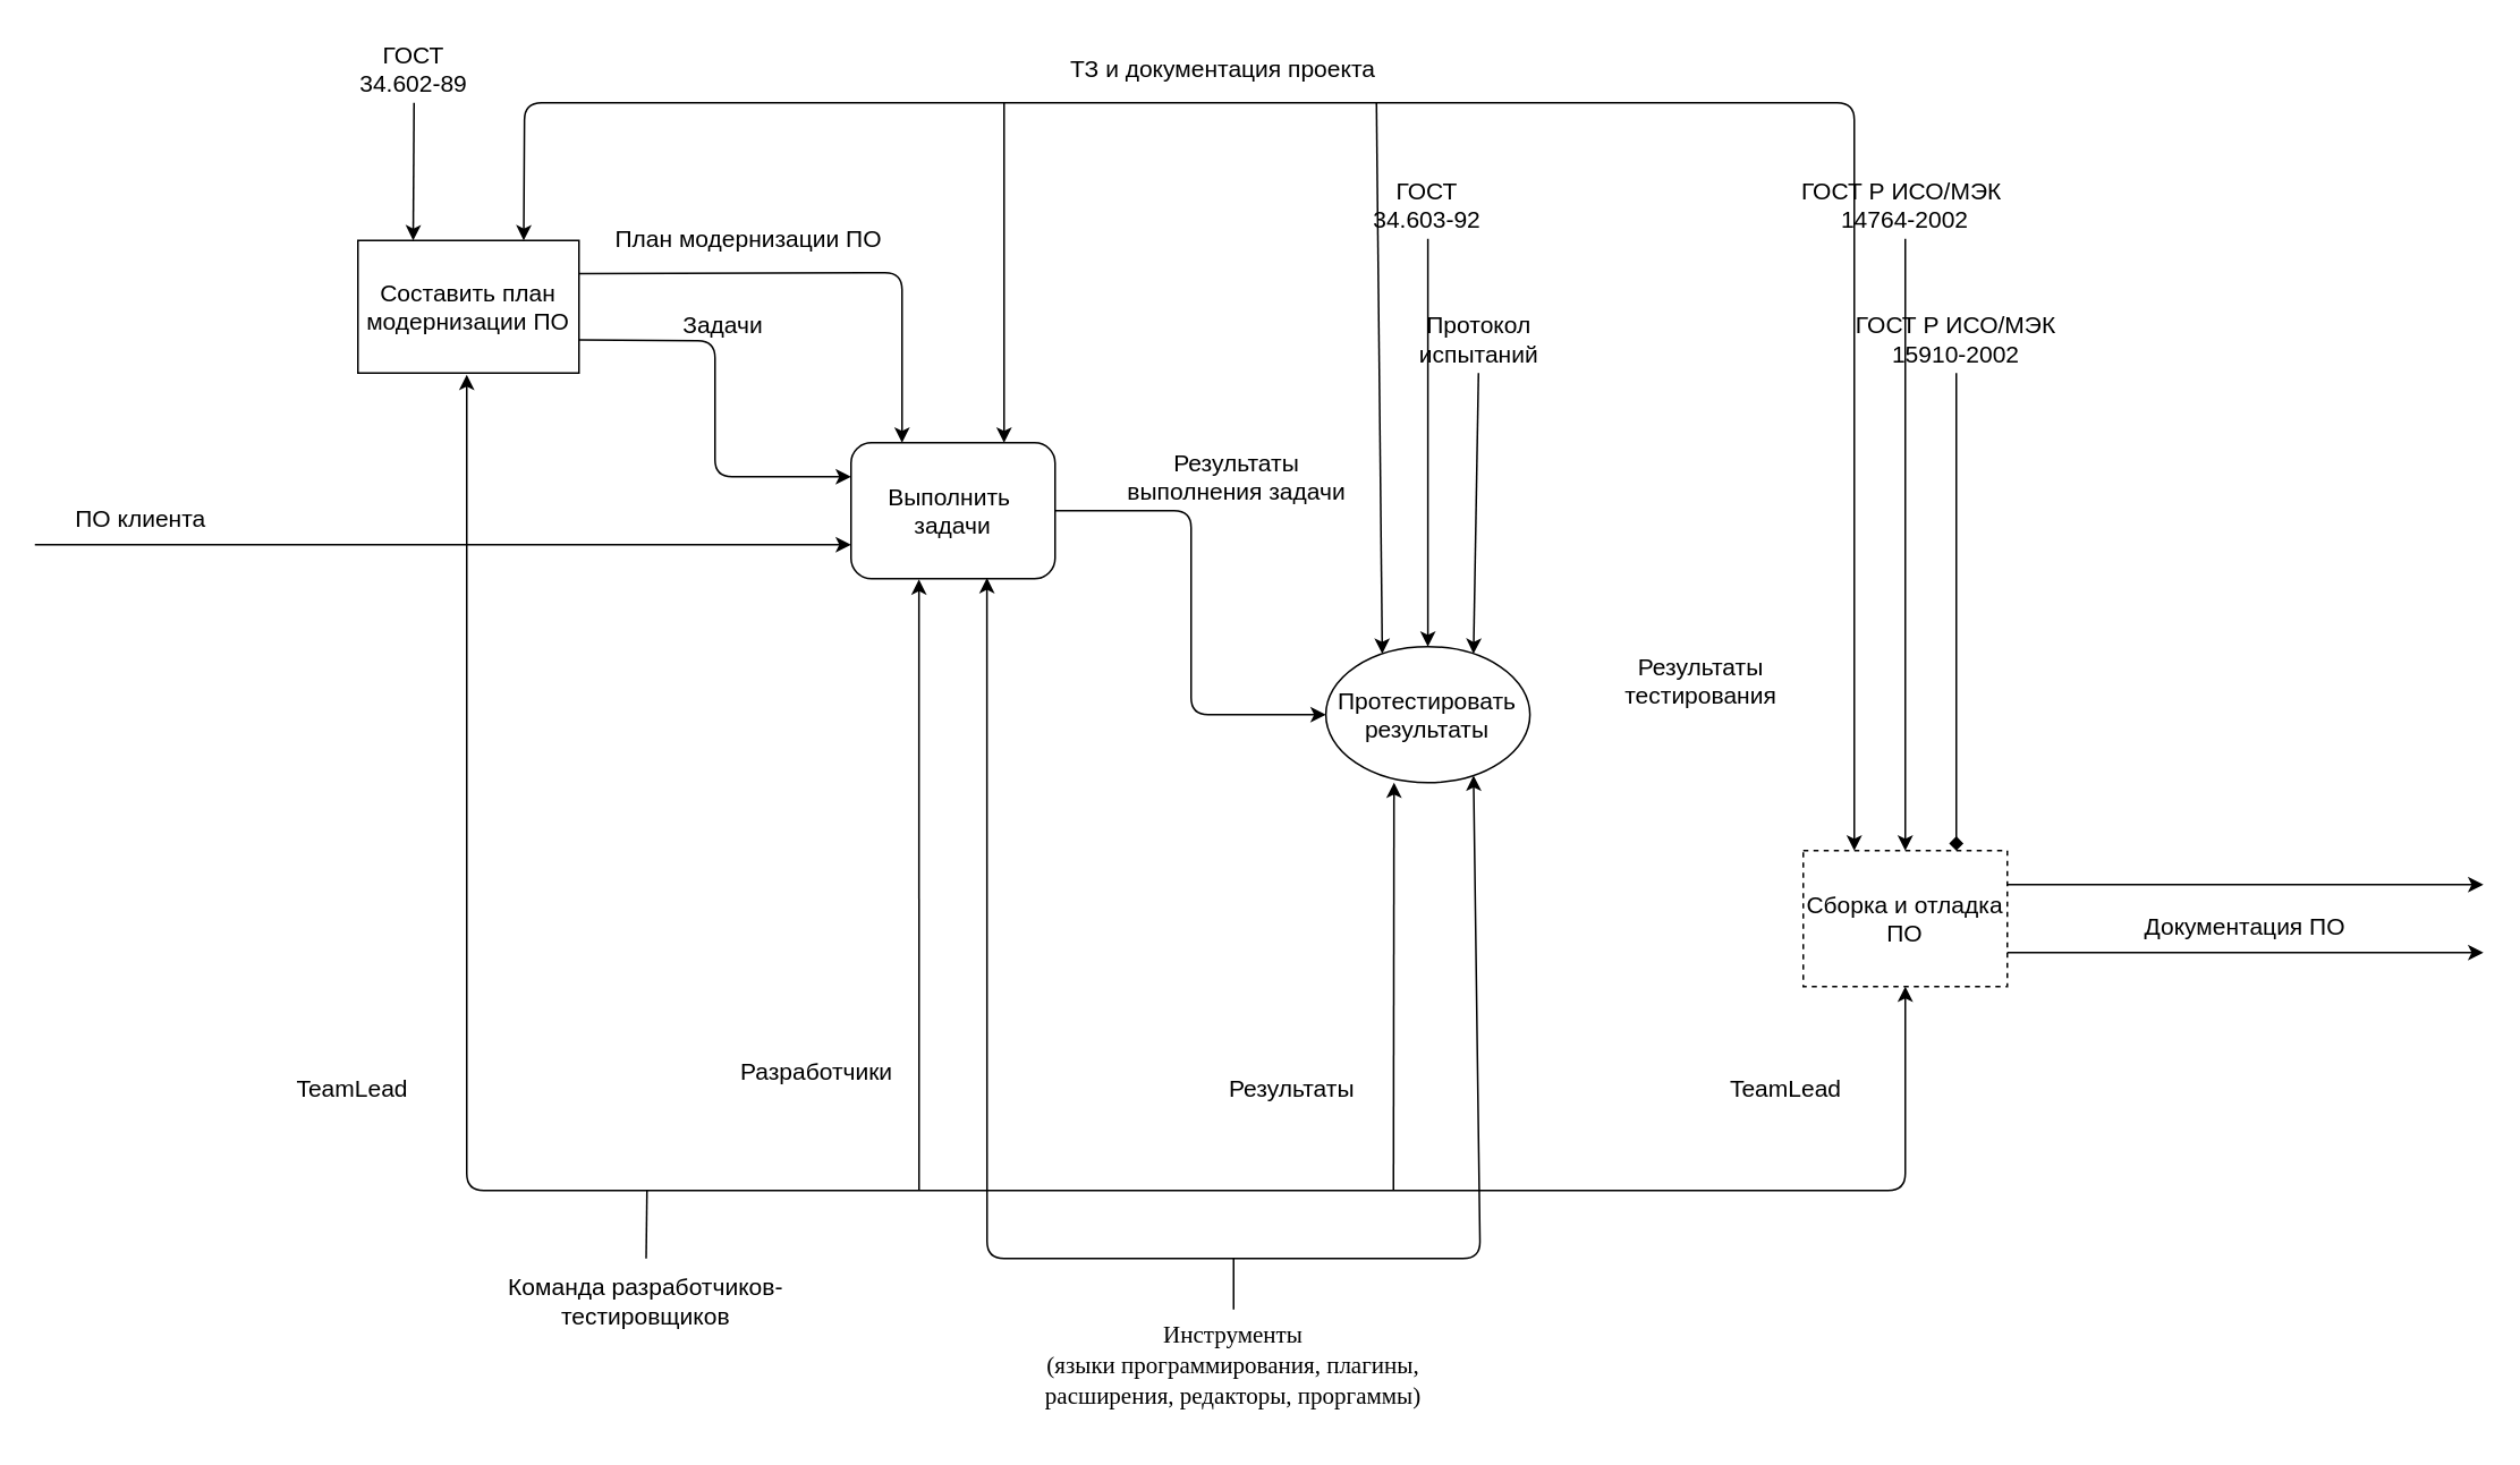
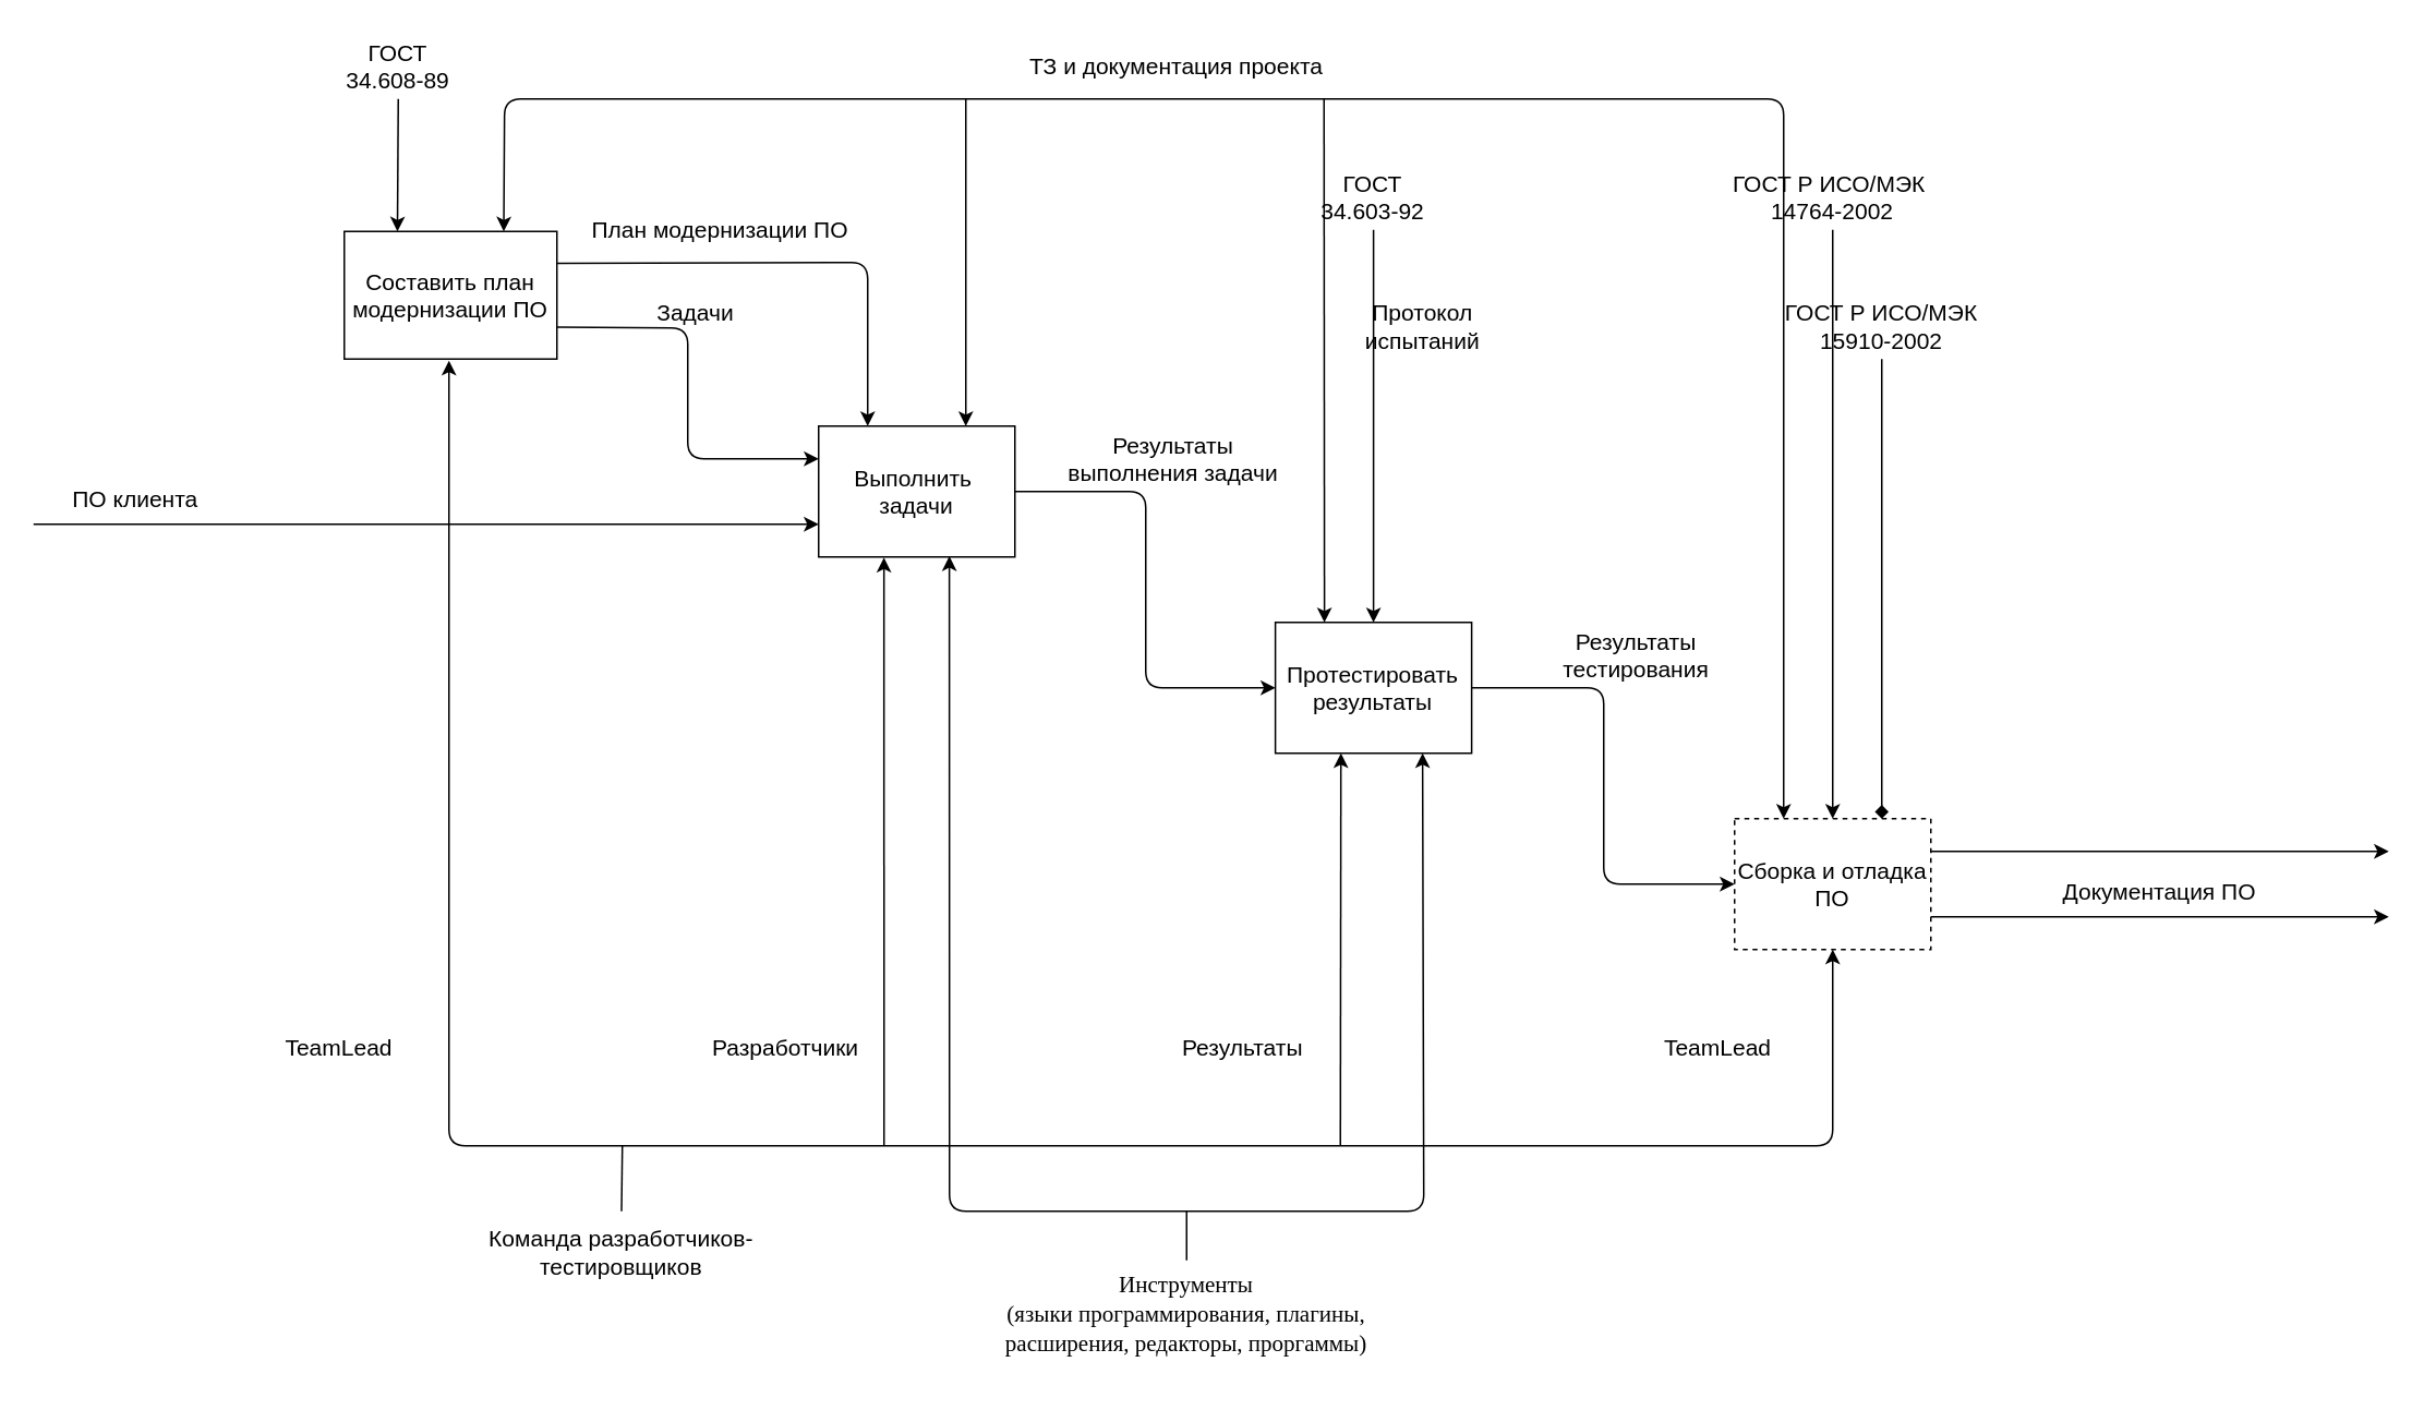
- <mxCell id="14" value="ГОСТ&lt;br/&gt;34.602-89 &lt;br/&gt;" style="text;html=1;strokeColor=none;fillColor=none;align=center;verticalAlign=middle;whiteSpace=wrap;rounded=0;fontSize=14;" vertex="1" parent="1"><mxGeometry x="183" y="20" width="120" height="40" as="geometry" /></mxCell>
+ <mxCell id="14" value="ГОСТ&lt;br/&gt;34.608-89 &lt;br/&gt;" style="text;html=1;strokeColor=none;fillColor=none;align=center;verticalAlign=middle;whiteSpace=wrap;rounded=0;fontSize=14;" vertex="1" parent="1"><mxGeometry x="183" y="20" width="120" height="40" as="geometry" /></mxCell>
- <mxCell id="11" value="Результаты выполнения задачи" style="text;html=1;strokeColor=none;fillColor=none;align=center;verticalAlign=middle;whiteSpace=wrap;rounded=0;fontSize=14;" vertex="1" parent="1"><mxGeometry x="650" y="260" width="153.5" height="40" as="geometry" /></mxCell>
+ <mxCell id="11" value="Результаты выполнения задачи" style="text;html=1;strokeColor=none;fillColor=none;align=center;verticalAlign=middle;whiteSpace=wrap;rounded=0;fontSize=14;" vertex="1" parent="1"><mxGeometry x="640" y="260" width="153.5" height="40" as="geometry" /></mxCell>
- <mxCell id="17" value="" style="endArrow=classic;html=1;rounded=0;fontSize=14;exitX=0.5;exitY=1;exitDx=0;exitDy=0;entryX=0.75;entryY=0;entryDx=0;entryDy=0;" edge="1" parent="1" source="18" target="31"><mxGeometry width="50" height="50" relative="1" as="geometry"><mxPoint x="950" y="60" as="sourcePoint" /><mxPoint x="880" y="340" as="targetPoint" /></mxGeometry></mxCell>
- <mxCell id="7" value="&lt;font style=&quot;font-size: 14px;&quot;&gt;Выполнить&amp;nbsp; задачи&lt;/font&gt;" style="whiteSpace=wrap;html=1;rounded=1;" vertex="1" parent="1"><mxGeometry x="500" y="260" width="120" height="80" as="geometry" /></mxCell>
+ <mxCell id="7" value="&lt;font style=&quot;font-size: 14px;&quot;&gt;Выполнить&amp;nbsp; задачи&lt;/font&gt;" style="rounded=0;whiteSpace=wrap;html=1;" vertex="1" parent="1"><mxGeometry x="500" y="260" width="120" height="80" as="geometry" /></mxCell>
- <mxCell id="31" value="Протестировать результаты" style="ellipse;whiteSpace=wrap;html=1;fontSize=14;" vertex="1" parent="1"><mxGeometry x="779.25" y="380" width="120" height="80" as="geometry" /></mxCell>
+ <mxCell id="31" value="Протестировать результаты" style="rounded=0;whiteSpace=wrap;html=1;fontSize=14;" vertex="1" parent="1"><mxGeometry x="779.25" y="380" width="120" height="80" as="geometry" /></mxCell>
+ <mxCell id="32" value="" style="endArrow=classic;html=1;rounded=1;fontSize=14;exitX=1;exitY=0.5;exitDx=0;exitDy=0;entryX=0;entryY=0.5;entryDx=0;entryDy=0;" edge="1" parent="1" source="31" target="34"><mxGeometry width="50" height="50" relative="1" as="geometry"><mxPoint x="1040" y="390" as="sourcePoint" /><mxPoint x="1100" y="440" as="targetPoint" /><Array as="points"><mxPoint x="980" y="420" /><mxPoint x="980" y="540" /></Array></mxGeometry></mxCell>
- <mxCell id="21" value="Разработчики" style="text;html=1;strokeColor=none;fillColor=none;align=center;verticalAlign=middle;whiteSpace=wrap;rounded=0;fontSize=14;" vertex="1" parent="1"><mxGeometry x="420" y="610" width="120" height="40" as="geometry" /></mxCell>
+ <mxCell id="21" value="Разработчики" style="text;html=1;strokeColor=none;fillColor=none;align=center;verticalAlign=middle;whiteSpace=wrap;rounded=0;fontSize=14;" vertex="1" parent="1"><mxGeometry x="420" y="620" width="120" height="40" as="geometry" /></mxCell>
